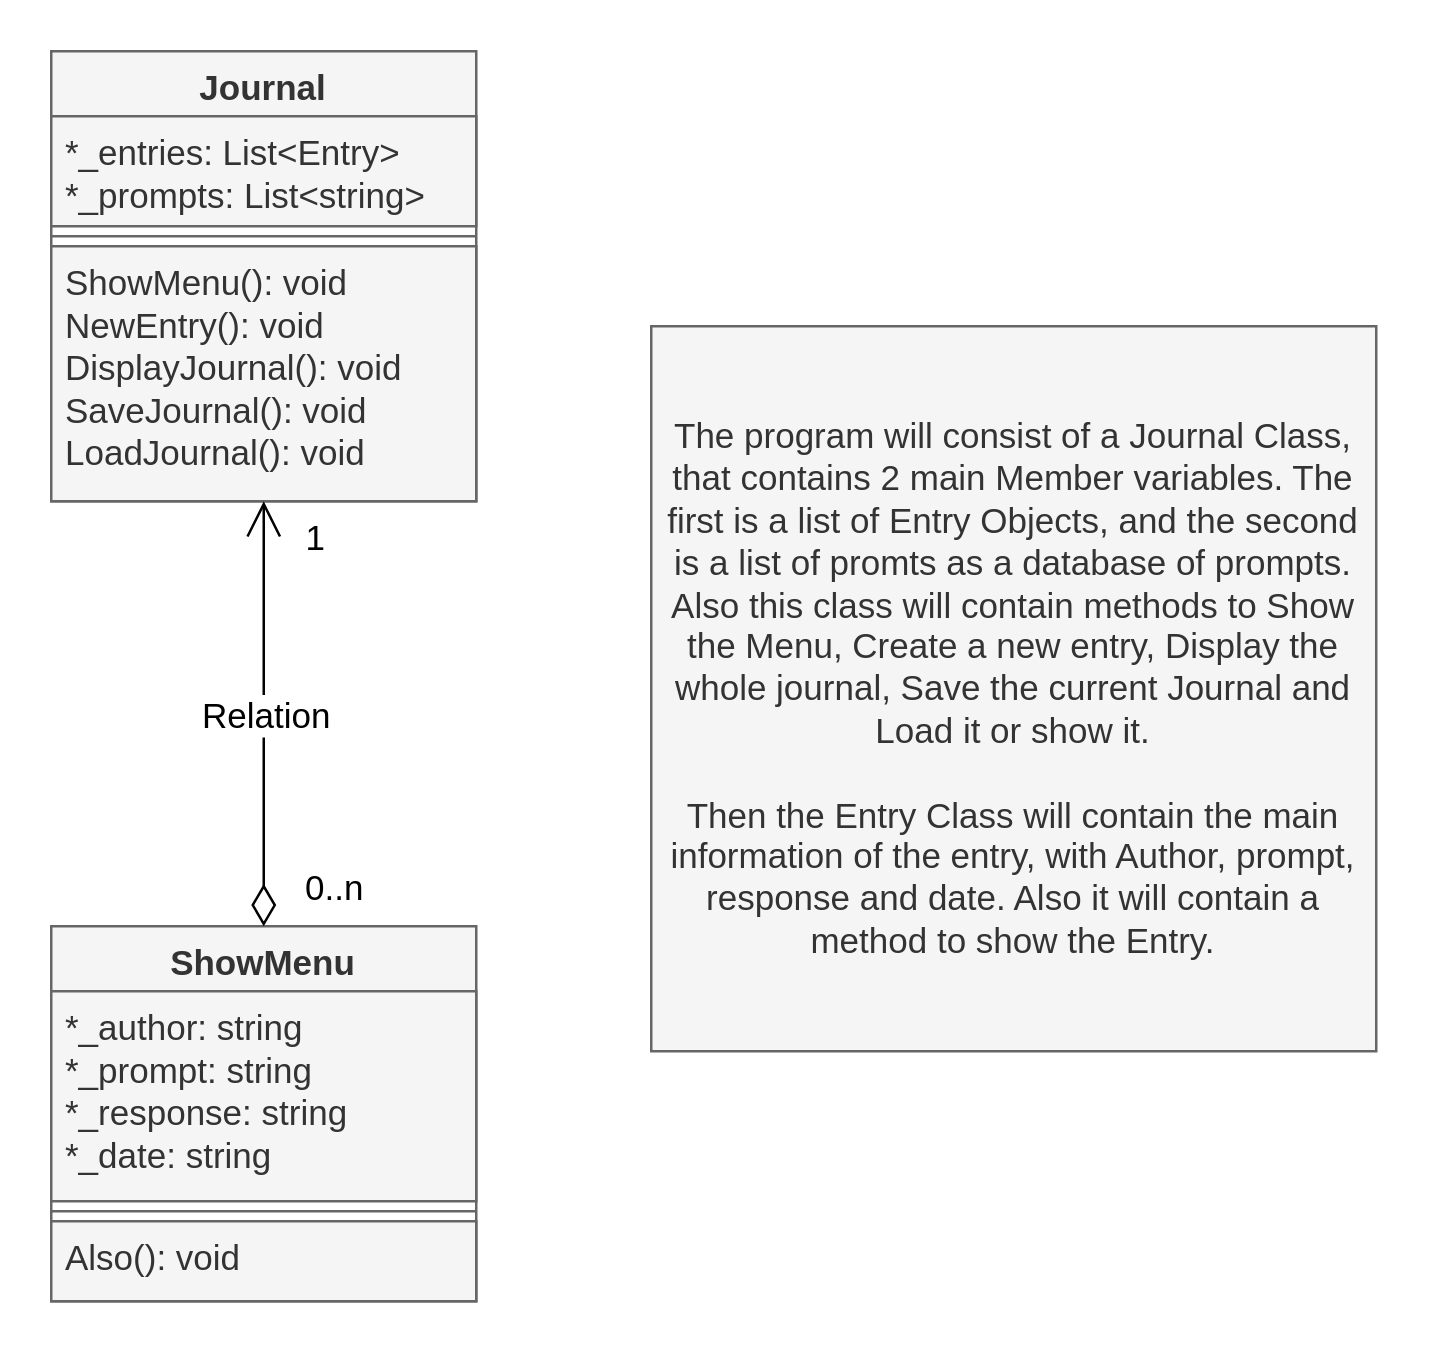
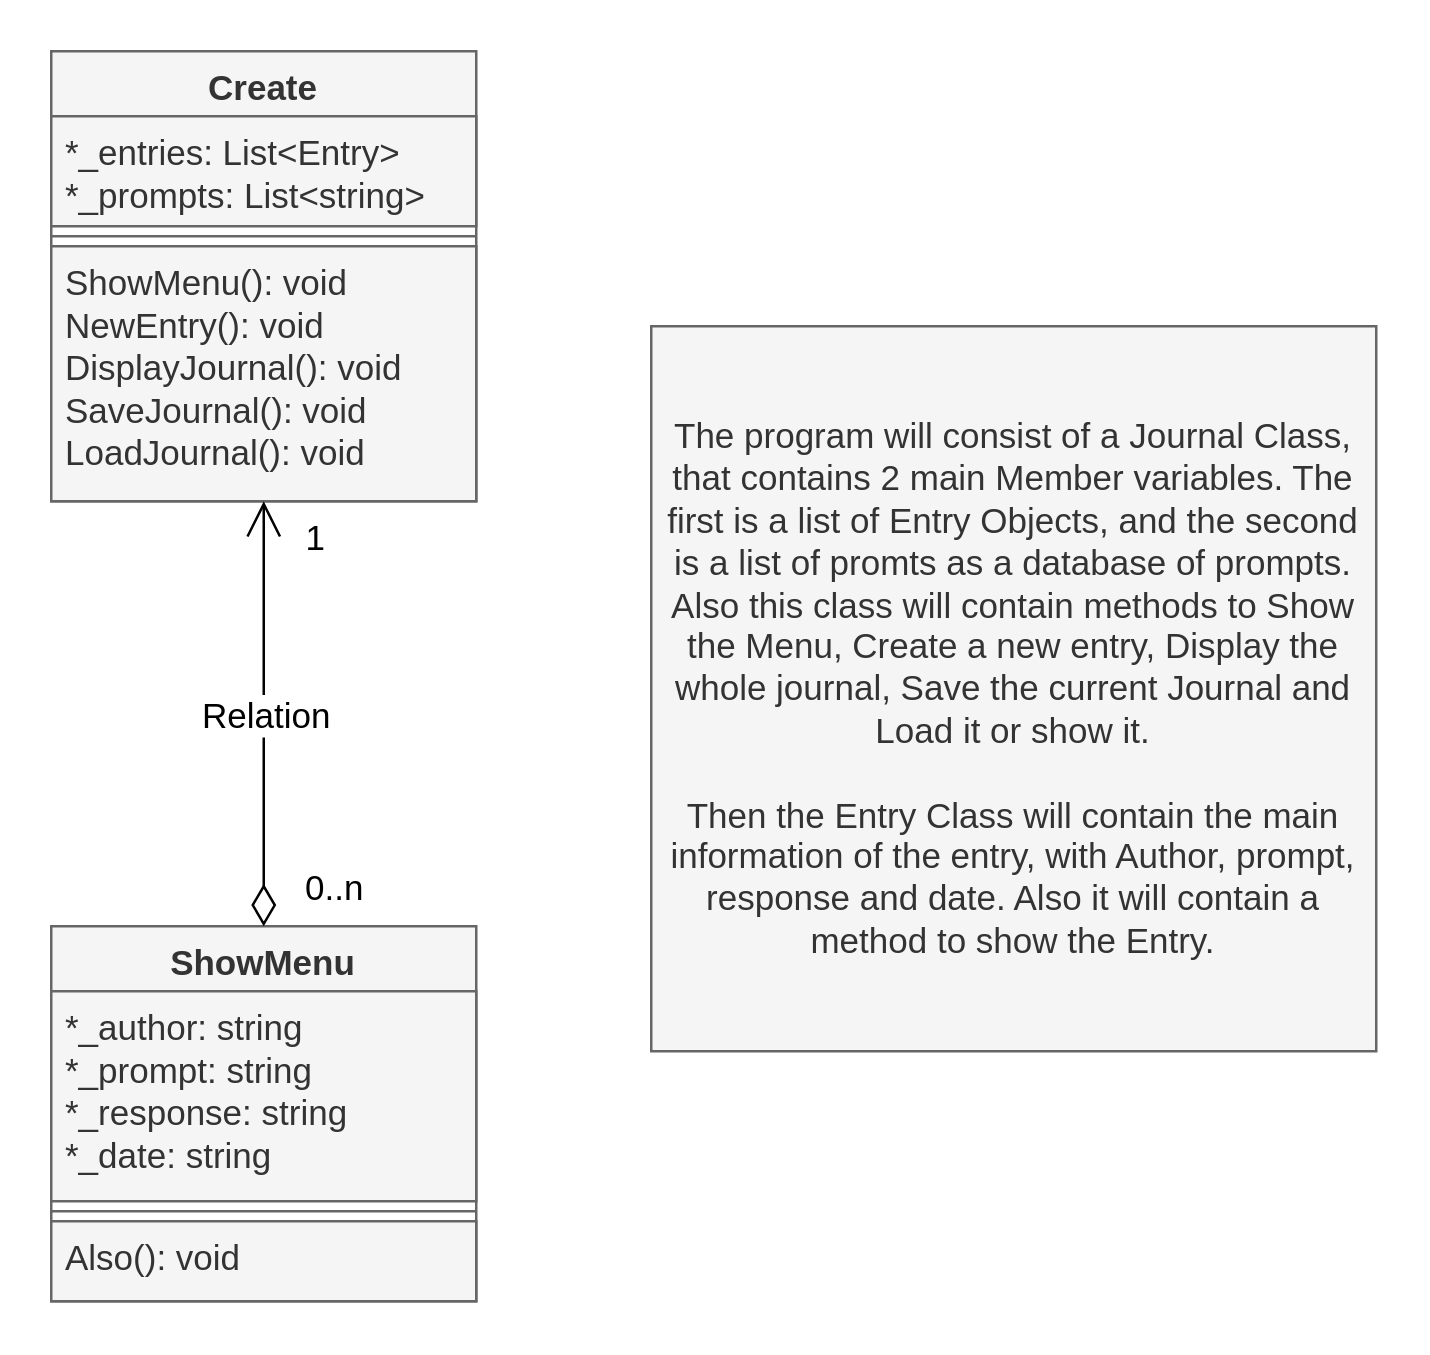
- <mxCell id="2" value="Journal" style="swimlane;fontStyle=1;align=center;verticalAlign=top;childLayout=stackLayout;horizontal=1;startSize=26;horizontalStack=0;resizeParent=1;resizeParentMax=0;resizeLast=0;collapsible=1;marginBottom=0;fillColor=#f5f5f5;fontColor=#333333;strokeColor=#666666;fontSize=14;" vertex="1" parent="1"><mxGeometry x="20" y="20" width="170" height="180" as="geometry" /></mxCell>
+ <mxCell id="2" value="Create" style="swimlane;fontStyle=1;align=center;verticalAlign=top;childLayout=stackLayout;horizontal=1;startSize=26;horizontalStack=0;resizeParent=1;resizeParentMax=0;resizeLast=0;collapsible=1;marginBottom=0;fillColor=#f5f5f5;fontColor=#333333;strokeColor=#666666;fontSize=14;" vertex="1" parent="1"><mxGeometry x="20" y="20" width="170" height="180" as="geometry" /></mxCell>
